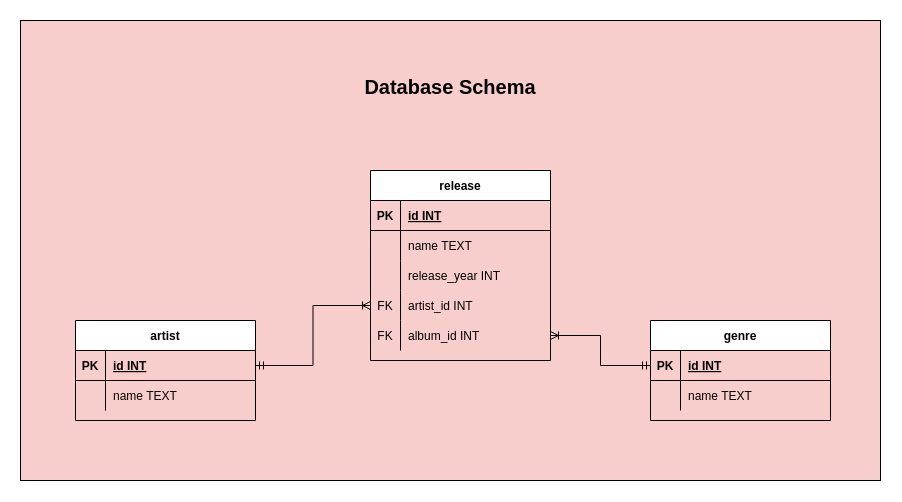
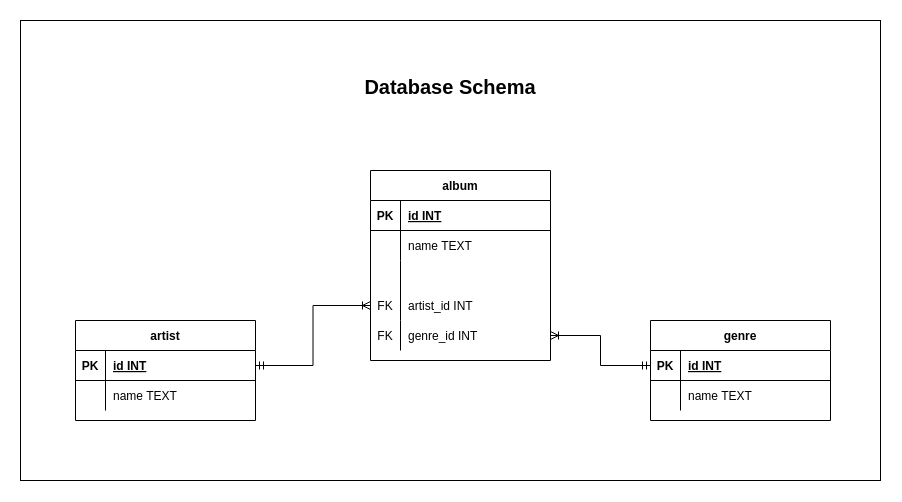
- <mxCell id="2" value="&lt;br&gt;&lt;br&gt;Database Schema" style="rounded=0;whiteSpace=wrap;html=1;verticalAlign=top;fontStyle=1;fontSize=20;fillColor=#f8cecc;" vertex="1" parent="1"><mxGeometry x="20" y="20" width="860" height="460" as="geometry" /></mxCell>
+ <mxCell id="2" value="&lt;br&gt;&lt;br&gt;Database Schema" style="rounded=0;whiteSpace=wrap;html=1;verticalAlign=top;fontStyle=1;fontSize=20;" vertex="1" parent="1"><mxGeometry x="20" y="20" width="860" height="460" as="geometry" /></mxCell>
- <mxCell id="10" value="release" style="shape=table;startSize=30;container=1;collapsible=1;childLayout=tableLayout;fixedRows=1;rowLines=0;fontStyle=1;align=center;resizeLast=1;" vertex="1" parent="1"><mxGeometry x="370" y="170" width="180" height="190" as="geometry" /></mxCell>
+ <mxCell id="10" value="album" style="shape=table;startSize=30;container=1;collapsible=1;childLayout=tableLayout;fixedRows=1;rowLines=0;fontStyle=1;align=center;resizeLast=1;" vertex="1" parent="1"><mxGeometry x="370" y="170" width="180" height="190" as="geometry" /></mxCell>
- <mxCell id="19" value="release_year INT" style="shape=partialRectangle;connectable=0;fillColor=none;top=0;left=0;bottom=0;right=0;align=left;spacingLeft=6;overflow=hidden;" vertex="1" parent="17"><mxGeometry x="30" width="150" height="30" as="geometry" /></mxCell>
- <mxCell id="25" value="album_id INT" style="shape=partialRectangle;connectable=0;fillColor=none;top=0;left=0;bottom=0;right=0;align=left;spacingLeft=6;overflow=hidden;" vertex="1" parent="23"><mxGeometry x="30" width="150" height="30" as="geometry" /></mxCell>
+ <mxCell id="25" value="genre_id INT" style="shape=partialRectangle;connectable=0;fillColor=none;top=0;left=0;bottom=0;right=0;align=left;spacingLeft=6;overflow=hidden;" vertex="1" parent="23"><mxGeometry x="30" width="150" height="30" as="geometry" /></mxCell>
